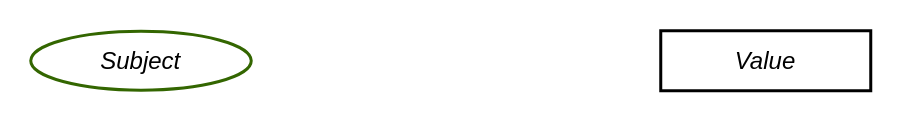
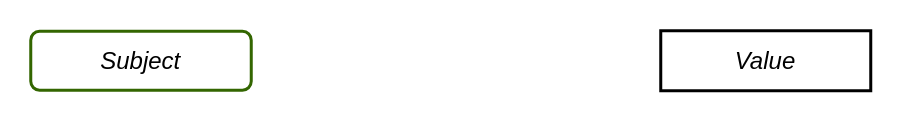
- <mxCell id="2" value="&lt;i&gt;&lt;font color=&quot;#000000&quot;&gt;Subject&lt;/font&gt;&lt;/i&gt;" style="ellipse;whiteSpace=wrap;html=1;fontSize=16;fillColor=none;strokeWidth=2;strokeColor=#336600;" parent="1" vertex="1"><mxGeometry x="20" y="20.39" width="147" height="39.22" as="geometry" /></mxCell>
+ <mxCell id="2" value="&lt;i&gt;&lt;font color=&quot;#000000&quot;&gt;Subject&lt;/font&gt;&lt;/i&gt;" style="whiteSpace=wrap;html=1;fontSize=16;fillColor=none;strokeWidth=2;strokeColor=#336600;rounded=1;" parent="1" vertex="1"><mxGeometry x="20" y="20.39" width="147" height="39.22" as="geometry" /></mxCell>
